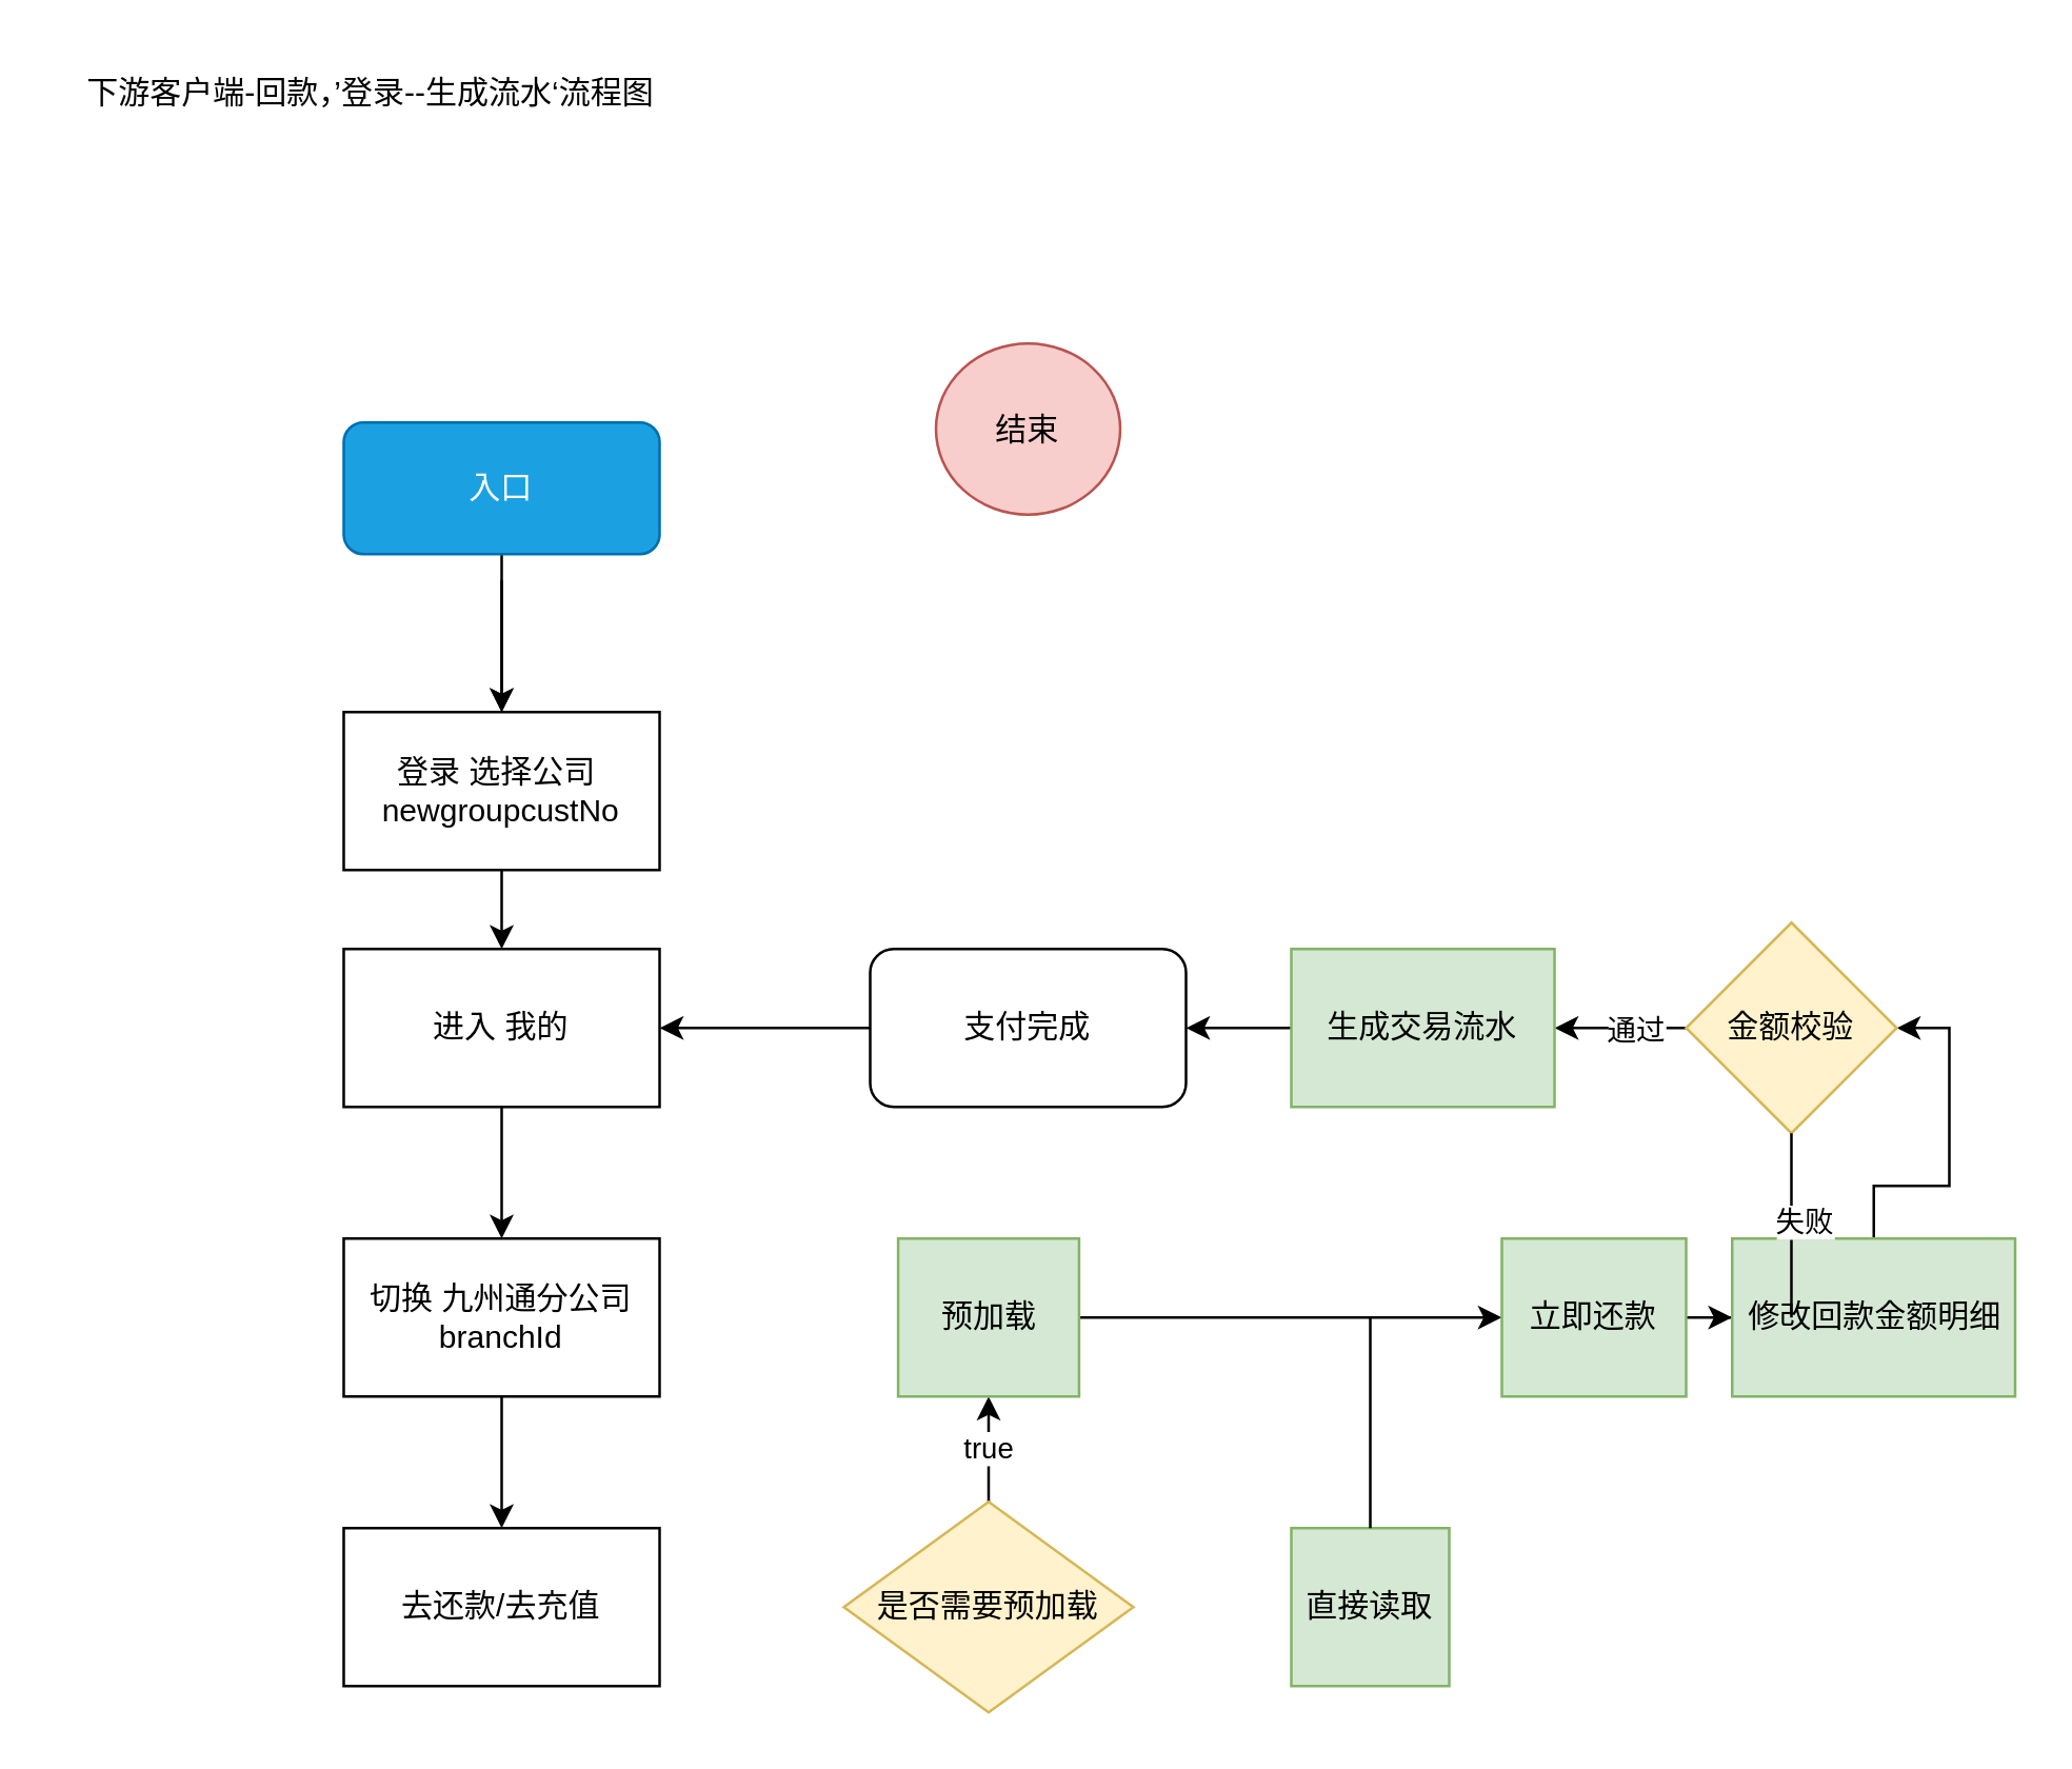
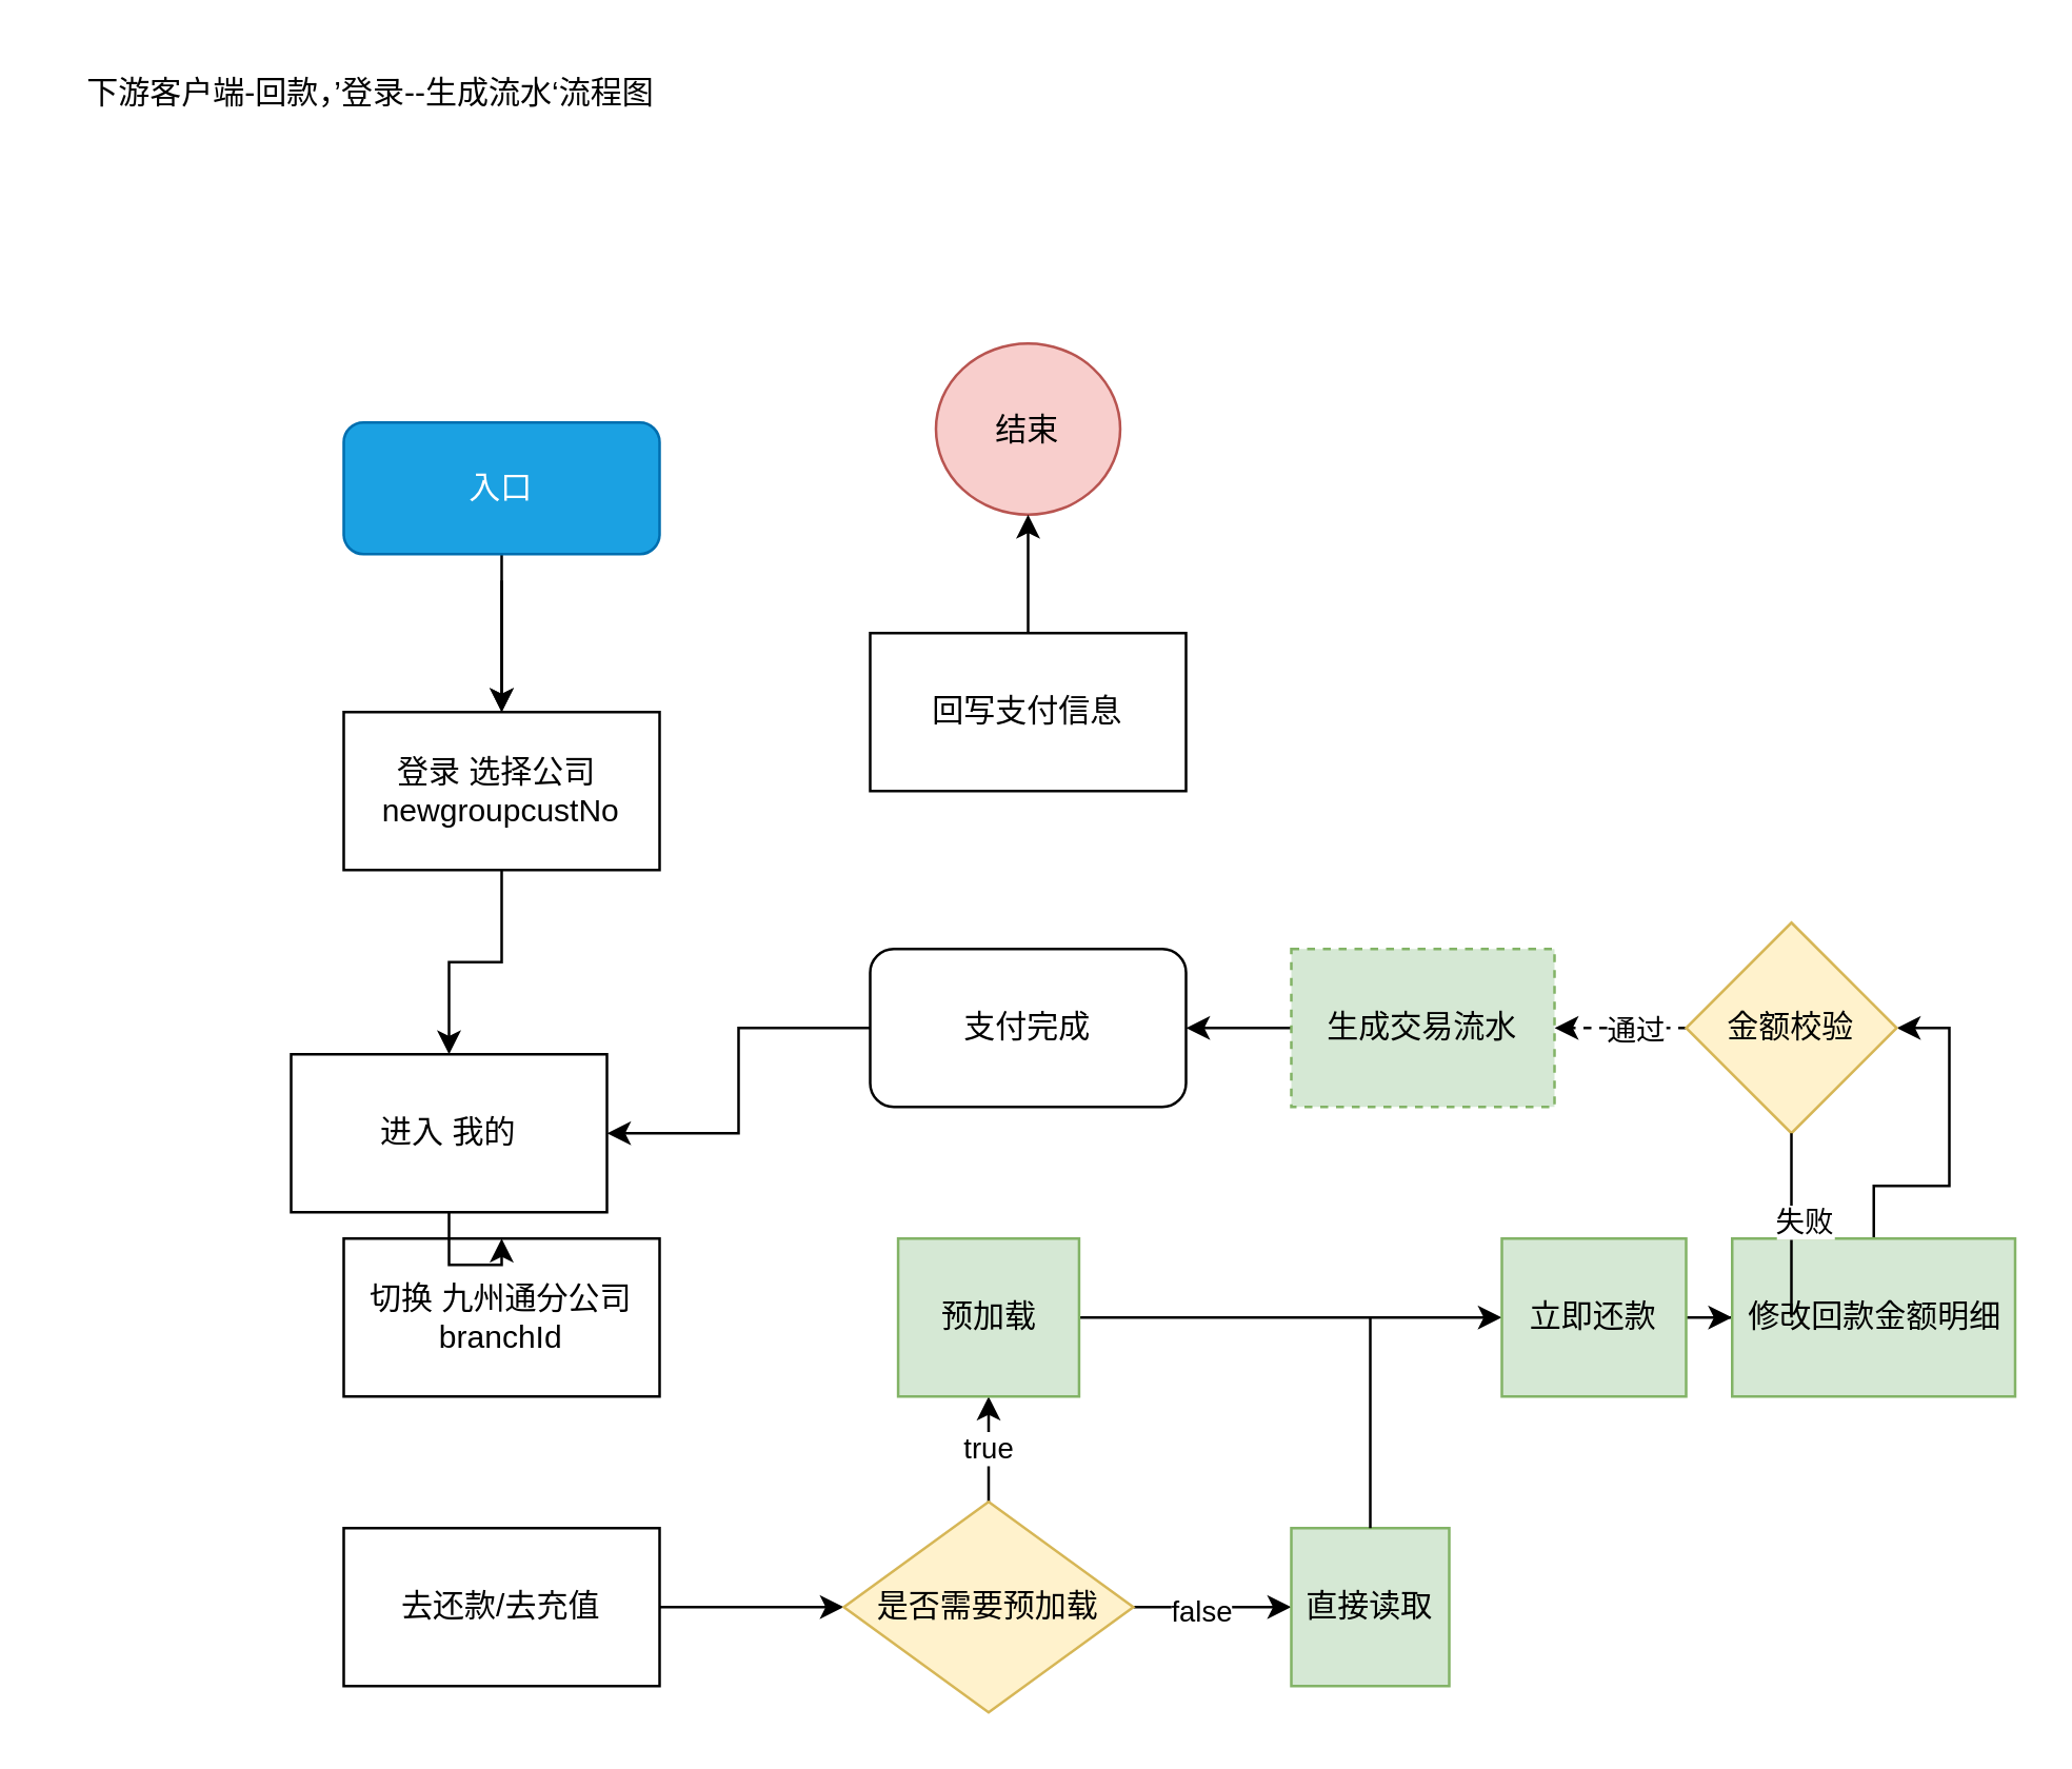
+ <mxCell id="36" style="edgeStyle=orthogonalEdgeStyle;rounded=0;orthogonalLoop=1;jettySize=auto;html=1;" edge="1" parent="1" source="37" target="32"><mxGeometry relative="1" as="geometry" /></mxCell>
+ <mxCell id="37" value="回写支付信息" style="whiteSpace=wrap;html=1;rounded=0;" vertex="1" parent="1"><mxGeometry x="330" y="240" width="120" height="60" as="geometry" /></mxCell>
- <mxCell id="10" value="进入 我的" style="rounded=0;whiteSpace=wrap;html=1;" parent="1" vertex="1"><mxGeometry x="130" y="360" width="120" height="60" as="geometry" /></mxCell>
+ <mxCell id="10" value="进入 我的" style="rounded=0;whiteSpace=wrap;html=1;" parent="1" vertex="1"><mxGeometry x="110" y="400" width="120" height="60" as="geometry" /></mxCell>
- <mxCell id="29" value="生成交易流水" style="whiteSpace=wrap;html=1;rounded=0;fillColor=#d5e8d4;strokeColor=#82b366;" parent="1" vertex="1"><mxGeometry x="490" y="360" width="100" height="60" as="geometry" /></mxCell>
+ <mxCell id="29" value="生成交易流水" style="whiteSpace=wrap;html=1;rounded=0;fillColor=#d5e8d4;strokeColor=#82b366;dashed=1;" parent="1" vertex="1"><mxGeometry x="490" y="360" width="100" height="60" as="geometry" /></mxCell>
- <mxCell id="25" style="edgeStyle=orthogonalEdgeStyle;rounded=0;orthogonalLoop=1;jettySize=auto;html=1;entryX=1;entryY=0.5;entryDx=0;entryDy=0;" parent="1" source="27" target="29" edge="1"><mxGeometry relative="1" as="geometry" /></mxCell>
+ <mxCell id="25" style="edgeStyle=orthogonalEdgeStyle;rounded=0;orthogonalLoop=1;jettySize=auto;html=1;entryX=1;entryY=0.5;entryDx=0;entryDy=0;dashed=1;" parent="1" source="27" target="29" edge="1"><mxGeometry relative="1" as="geometry" /></mxCell>
- <mxCell id="7" style="edgeStyle=orthogonalEdgeStyle;rounded=0;orthogonalLoop=1;jettySize=auto;html=1;entryX=0.5;entryY=0;entryDx=0;entryDy=0;" parent="1" source="8" target="12" edge="1"><mxGeometry relative="1" as="geometry" /></mxCell>
+ <mxCell id="11" value="" style="edgeStyle=orthogonalEdgeStyle;rounded=0;orthogonalLoop=1;jettySize=auto;html=1;" parent="1" source="12" target="16" edge="1"><mxGeometry relative="1" as="geometry" /></mxCell>
+ <mxCell id="13" value="" style="edgeStyle=orthogonalEdgeStyle;rounded=0;orthogonalLoop=1;jettySize=auto;html=1;" parent="1" source="16" target="17" edge="1"><mxGeometry relative="1" as="geometry" /></mxCell>
+ <mxCell id="14" value="false&lt;br&gt;" style="edgeLabel;html=1;align=center;verticalAlign=middle;resizable=0;points=[];" parent="13" vertex="1" connectable="0"><mxGeometry x="-0.178" y="-1" relative="1" as="geometry"><mxPoint as="offset" /></mxGeometry></mxCell>
